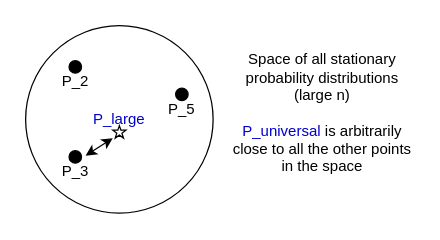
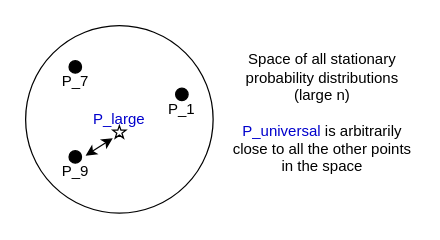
- <mxCell id="8" value="P_2" style="text;html=1;align=center;verticalAlign=middle;whiteSpace=wrap;rounded=0;" parent="1" vertex="1"><mxGeometry x="29.73" y="50" width="60" height="30" as="geometry" /></mxCell>
+ <mxCell id="8" value="P_7" style="text;html=1;align=center;verticalAlign=middle;whiteSpace=wrap;rounded=0;" parent="1" vertex="1"><mxGeometry x="29.73" y="50" width="60" height="30" as="geometry" /></mxCell>
- <mxCell id="6" value="P_5" style="text;html=1;align=center;verticalAlign=middle;whiteSpace=wrap;rounded=0;" parent="1" vertex="1"><mxGeometry x="115" y="72" width="60" height="30" as="geometry" /></mxCell>
+ <mxCell id="6" value="P_1" style="text;html=1;align=center;verticalAlign=middle;whiteSpace=wrap;rounded=0;" parent="1" vertex="1"><mxGeometry x="115" y="72" width="60" height="30" as="geometry" /></mxCell>
- <mxCell id="10" value="P_3" style="text;html=1;align=center;verticalAlign=middle;whiteSpace=wrap;rounded=0;" parent="1" vertex="1"><mxGeometry x="29.73" y="122" width="60" height="30" as="geometry" /></mxCell>
+ <mxCell id="10" value="P_9" style="text;html=1;align=center;verticalAlign=middle;whiteSpace=wrap;rounded=0;" parent="1" vertex="1"><mxGeometry x="29.73" y="122" width="60" height="30" as="geometry" /></mxCell>
